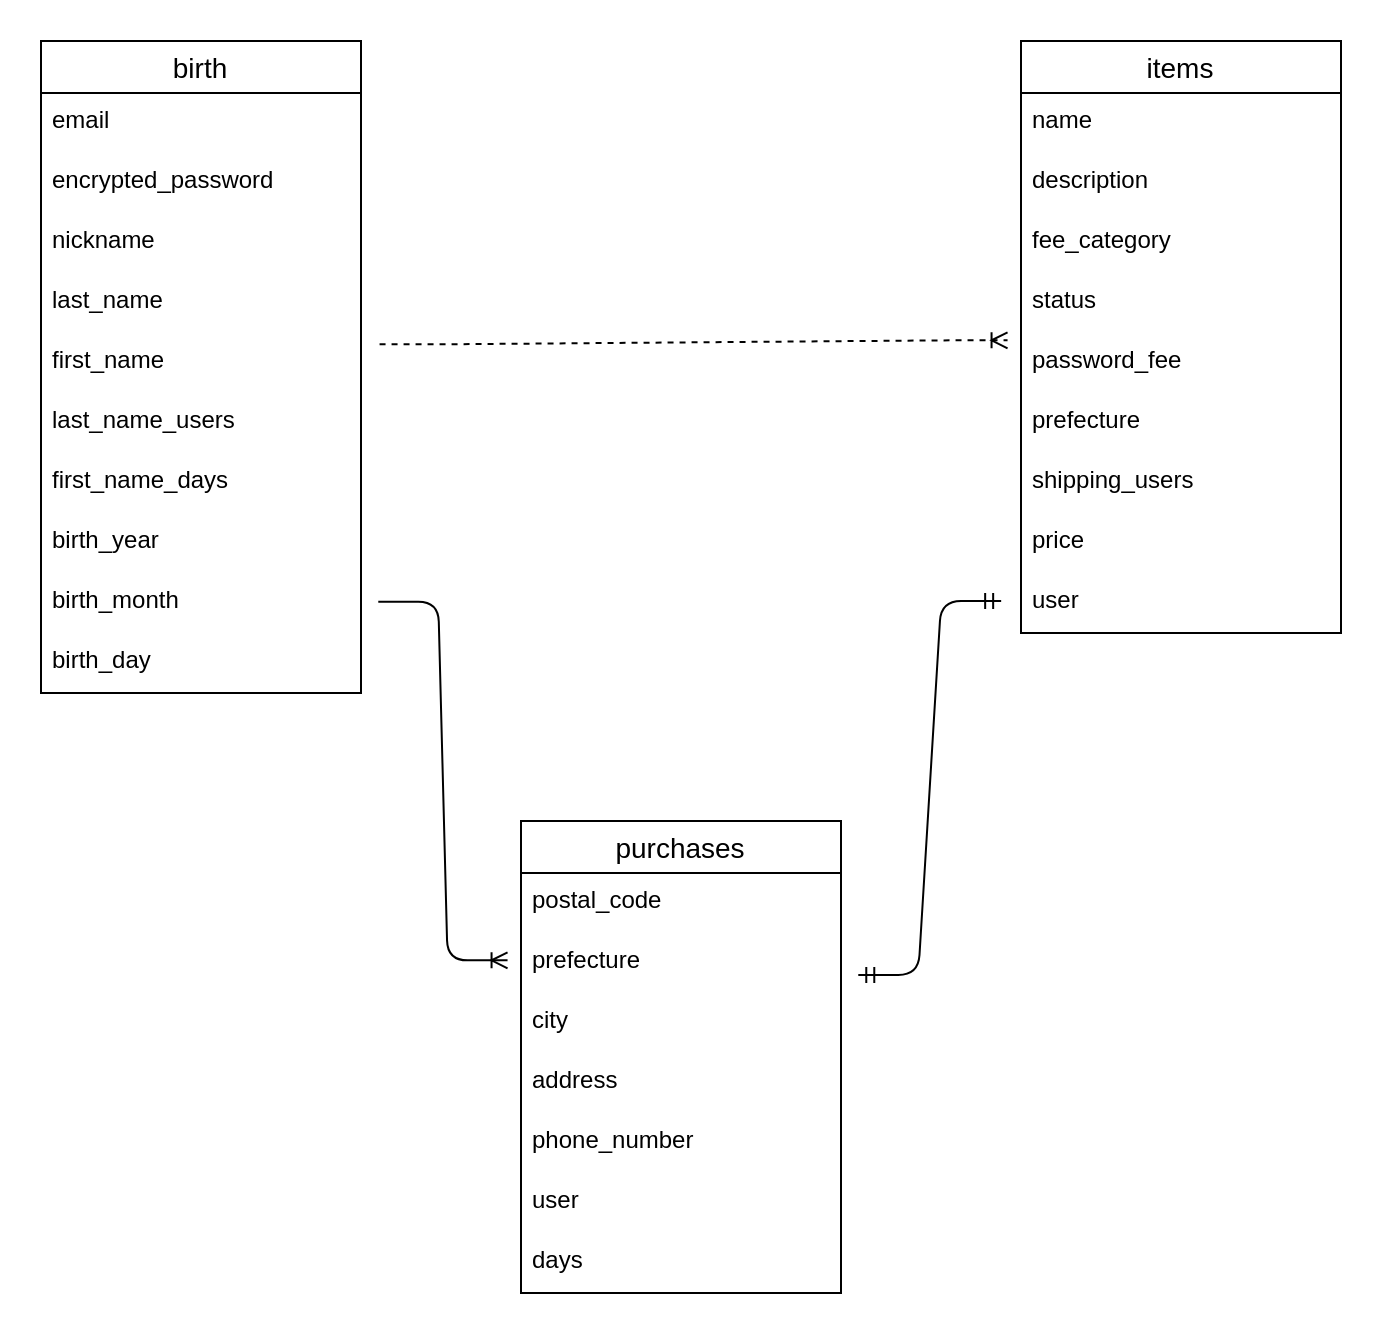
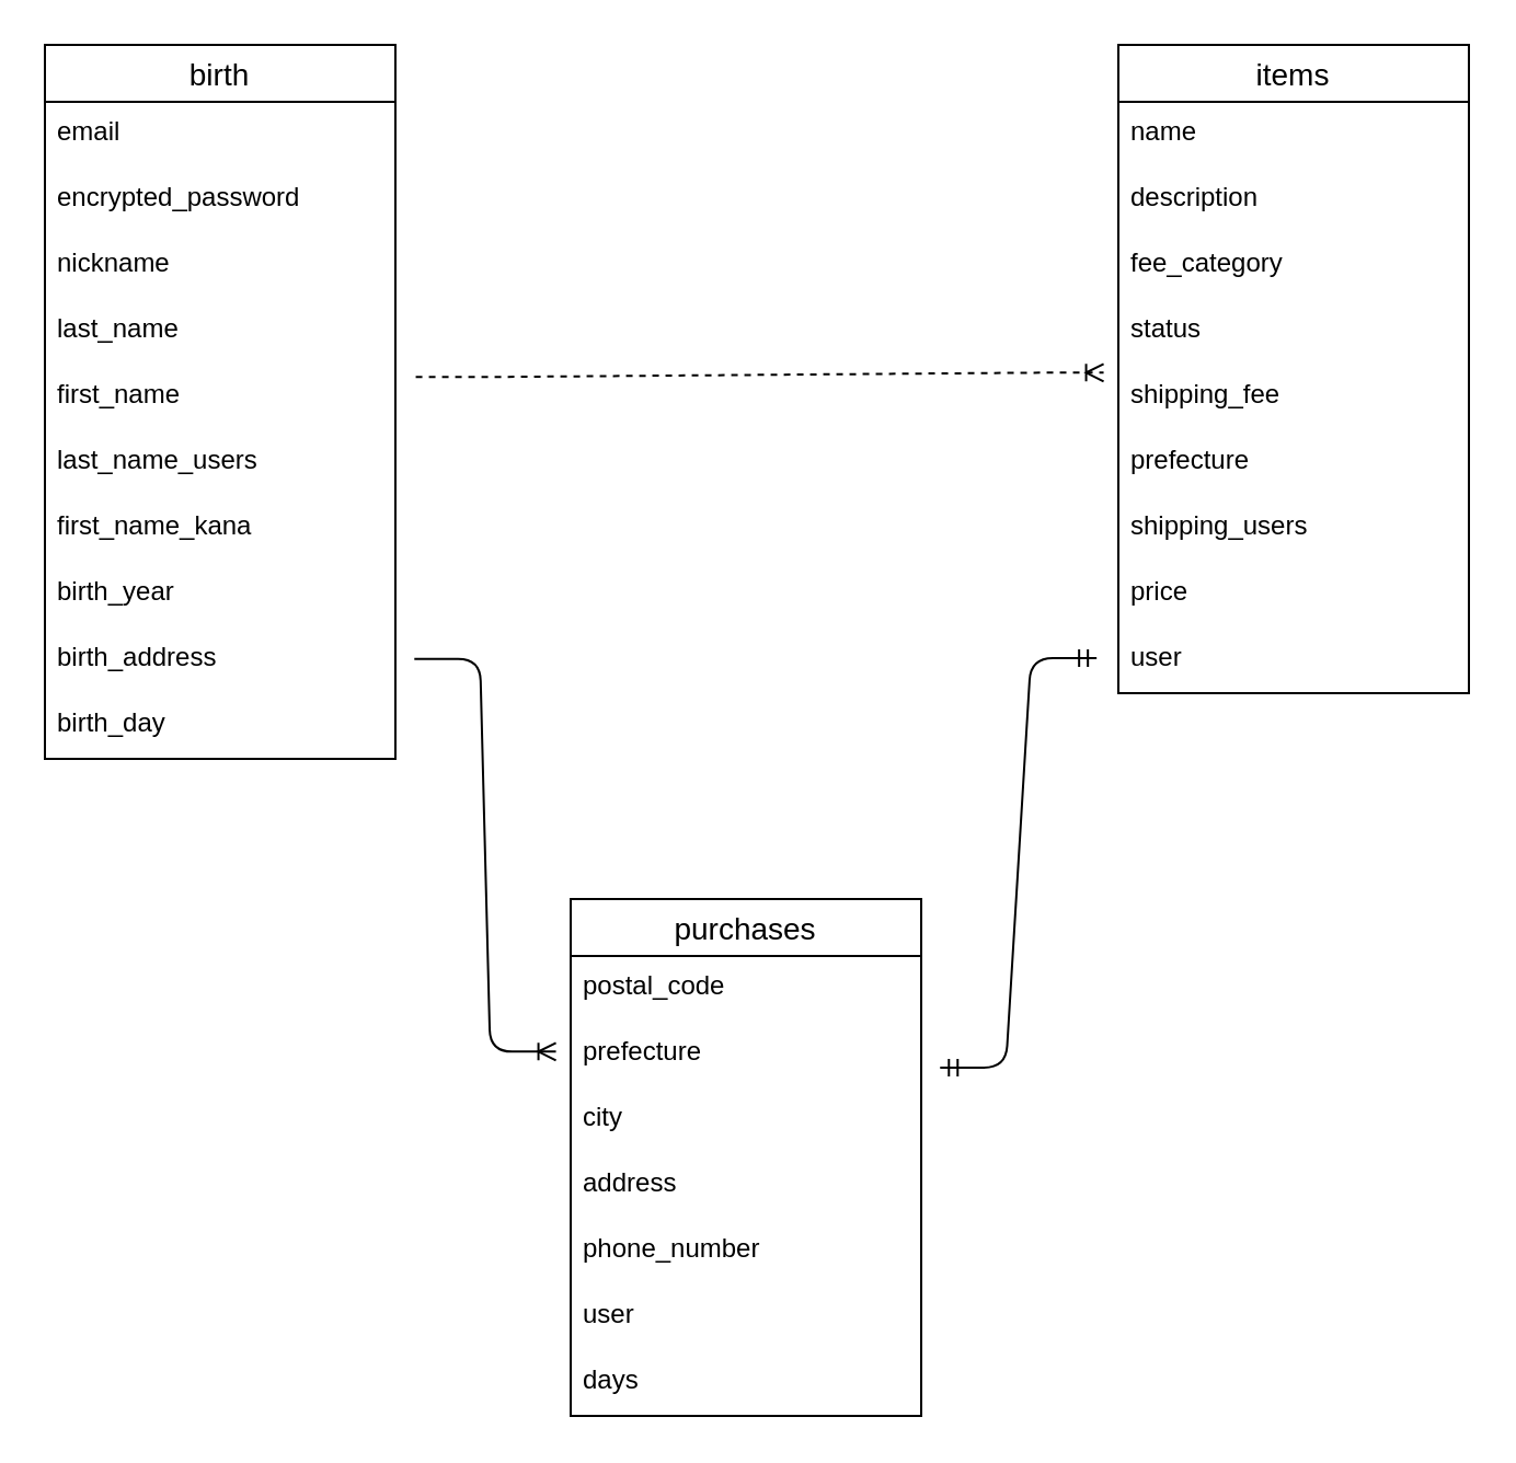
- <mxCell id="18" value="password_fee" style="text;strokeColor=none;fillColor=none;spacingLeft=4;spacingRight=4;overflow=hidden;rotatable=0;points=[[0,0.5],[1,0.5]];portConstraint=eastwest;fontSize=12;" parent="13" vertex="1"><mxGeometry y="146" width="160" height="30" as="geometry" /></mxCell>
+ <mxCell id="18" value="shipping_fee" style="text;strokeColor=none;fillColor=none;spacingLeft=4;spacingRight=4;overflow=hidden;rotatable=0;points=[[0,0.5],[1,0.5]];portConstraint=eastwest;fontSize=12;" parent="13" vertex="1"><mxGeometry y="146" width="160" height="30" as="geometry" /></mxCell>
- <mxCell id="9" value="first_name_days" style="text;strokeColor=none;fillColor=none;spacingLeft=4;spacingRight=4;overflow=hidden;rotatable=0;points=[[0,0.5],[1,0.5]];portConstraint=eastwest;fontSize=12;" parent="2" vertex="1"><mxGeometry y="206" width="160" height="30" as="geometry" /></mxCell>
+ <mxCell id="9" value="first_name_kana" style="text;strokeColor=none;fillColor=none;spacingLeft=4;spacingRight=4;overflow=hidden;rotatable=0;points=[[0,0.5],[1,0.5]];portConstraint=eastwest;fontSize=12;" parent="2" vertex="1"><mxGeometry y="206" width="160" height="30" as="geometry" /></mxCell>
- <mxCell id="11" value="birth_month" style="text;strokeColor=none;fillColor=none;spacingLeft=4;spacingRight=4;overflow=hidden;rotatable=0;points=[[0,0.5],[1,0.5]];portConstraint=eastwest;fontSize=12;" parent="2" vertex="1"><mxGeometry y="266" width="160" height="30" as="geometry" /></mxCell>
+ <mxCell id="11" value="birth_address" style="text;strokeColor=none;fillColor=none;spacingLeft=4;spacingRight=4;overflow=hidden;rotatable=0;points=[[0,0.5],[1,0.5]];portConstraint=eastwest;fontSize=12;" parent="2" vertex="1"><mxGeometry y="266" width="160" height="30" as="geometry" /></mxCell>
